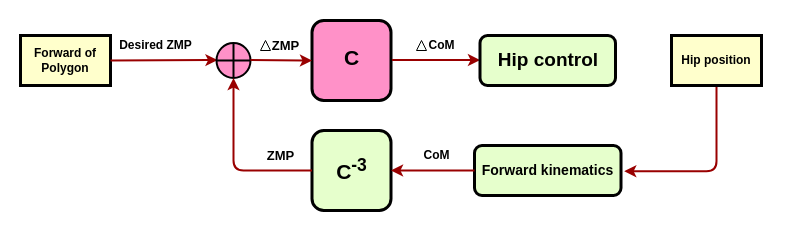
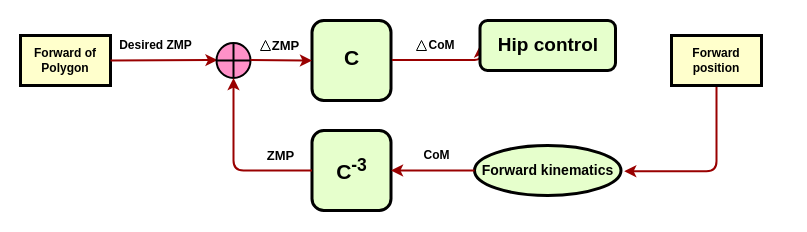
- <mxCell id="3" value="&lt;div align=&quot;center&quot;&gt;&lt;font style=&quot;font-size: 21px&quot;&gt;&lt;br&gt;&lt;/font&gt;&lt;/div&gt;&lt;div align=&quot;center&quot;&gt;&lt;font style=&quot;font-size: 21px&quot;&gt;C&lt;/font&gt;&lt;/div&gt;" style="verticalAlign=middle;align=center;overflow=fill;fontSize=12;fontFamily=Helvetica;html=1;rounded=1;fontStyle=1;strokeWidth=3;fillColor=#ff91c8;" vertex="1" parent="1"><mxGeometry x="311.5" y="20" width="79" height="80" as="geometry" /></mxCell>
+ <mxCell id="3" value="&lt;div align=&quot;center&quot;&gt;&lt;font style=&quot;font-size: 21px&quot;&gt;&lt;br&gt;&lt;/font&gt;&lt;/div&gt;&lt;div align=&quot;center&quot;&gt;&lt;font style=&quot;font-size: 21px&quot;&gt;C&lt;/font&gt;&lt;/div&gt;" style="verticalAlign=middle;align=center;overflow=fill;fontSize=12;fontFamily=Helvetica;html=1;rounded=1;fontStyle=1;strokeWidth=3;fillColor=#E6FFCC" vertex="1" parent="1"><mxGeometry x="311.5" y="20" width="79" height="80" as="geometry" /></mxCell>
- <mxCell id="7" value="&lt;br&gt;&lt;div&gt;&lt;font style=&quot;font-size: 19px&quot;&gt;Hip control&lt;/font&gt;&lt;/div&gt;" style="verticalAlign=middle;align=center;overflow=fill;fontSize=12;fontFamily=Helvetica;html=1;rounded=1;fontStyle=1;strokeWidth=3;fillColor=#E6FFCC" vertex="1" parent="1"><mxGeometry x="479.5" y="35" width="135.5" height="50" as="geometry" /></mxCell>
+ <mxCell id="7" value="&lt;br&gt;&lt;div&gt;&lt;font style=&quot;font-size: 19px&quot;&gt;Hip control&lt;/font&gt;&lt;/div&gt;" style="verticalAlign=middle;align=center;overflow=fill;fontSize=12;fontFamily=Helvetica;html=1;rounded=1;fontStyle=1;strokeWidth=3;fillColor=#E6FFCC" vertex="1" parent="1"><mxGeometry x="479.5" y="20" width="135.5" height="50" as="geometry" /></mxCell>
- <mxCell id="18" value="Hip position" style="whiteSpace=wrap;align=center;verticalAlign=middle;fontStyle=1;strokeWidth=3;fillColor=#FFFFCC" vertex="1" parent="1"><mxGeometry x="671" y="35" width="90" height="50" as="geometry" /></mxCell>
+ <mxCell id="18" value="Forward position" style="whiteSpace=wrap;align=center;verticalAlign=middle;fontStyle=1;strokeWidth=3;fillColor=#FFFFCC" vertex="1" parent="1"><mxGeometry x="671" y="35" width="90" height="50" as="geometry" /></mxCell>
- <mxCell id="17" value="&lt;div&gt;&lt;font style=&quot;font-size: 14px&quot;&gt;&lt;br&gt;&lt;/font&gt;&lt;/div&gt;&lt;div&gt;&lt;font style=&quot;font-size: 14px&quot;&gt;Forward kinematics&lt;/font&gt;&lt;/div&gt;" style="verticalAlign=middle;align=center;overflow=fill;fontSize=12;fontFamily=Helvetica;html=1;rounded=1;fontStyle=1;strokeWidth=3;fillColor=#E6FFCC" vertex="1" parent="1"><mxGeometry x="474" y="145" width="146.5" height="50" as="geometry" /></mxCell>
+ <mxCell id="17" value="&lt;div&gt;&lt;font style=&quot;font-size: 14px&quot;&gt;&lt;br&gt;&lt;/font&gt;&lt;/div&gt;&lt;div&gt;&lt;font style=&quot;font-size: 14px&quot;&gt;Forward kinematics&lt;/font&gt;&lt;/div&gt;" style="ellipse;verticalAlign=middle;align=center;overflow=fill;fontSize=12;fontFamily=Helvetica;html=1;fontStyle=1;strokeWidth=3;fillColor=#E6FFCC;" vertex="1" parent="1"><mxGeometry x="474" y="145" width="146.5" height="50" as="geometry" /></mxCell>
